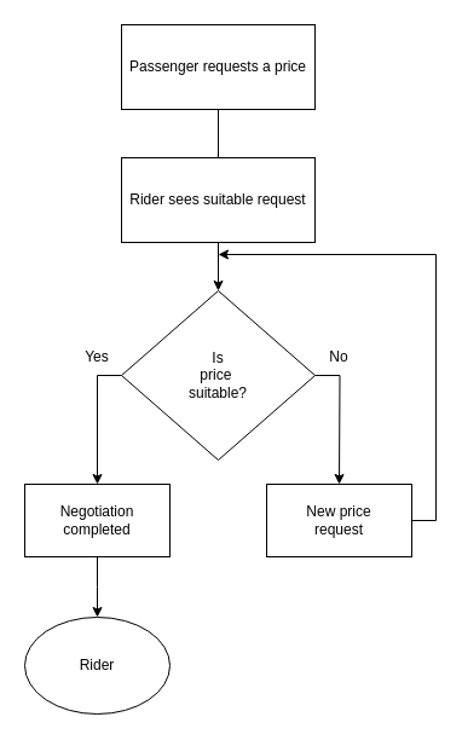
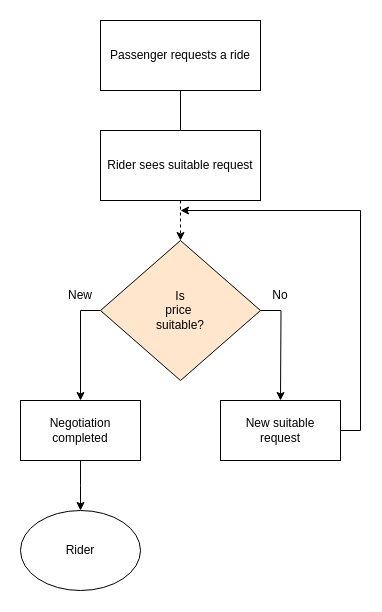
- <mxCell id="13" value="Passenger requests a price" style="rounded=0;whiteSpace=wrap;html=1;" parent="1" vertex="1"><mxGeometry x="100" y="20" width="160" height="70" as="geometry" /></mxCell>
+ <mxCell id="13" value="Passenger requests a ride" style="rounded=0;whiteSpace=wrap;html=1;" parent="1" vertex="1"><mxGeometry x="100" y="20" width="160" height="70" as="geometry" /></mxCell>
- <mxCell id="2" style="edgeStyle=orthogonalEdgeStyle;rounded=0;orthogonalLoop=1;jettySize=auto;html=1;entryX=0.5;entryY=0;entryDx=0;entryDy=0;" parent="1" source="3" target="6" edge="1"><mxGeometry relative="1" as="geometry" /></mxCell>
+ <mxCell id="2" style="edgeStyle=orthogonalEdgeStyle;rounded=0;orthogonalLoop=1;jettySize=auto;html=1;entryX=0.5;entryY=0;entryDx=0;entryDy=0;dashed=1;" parent="1" source="3" target="6" edge="1"><mxGeometry relative="1" as="geometry" /></mxCell>
- <mxCell id="14" value="Yes" style="text;html=1;strokeColor=none;fillColor=none;align=center;verticalAlign=middle;whiteSpace=wrap;rounded=0;" vertex="1" parent="1"><mxGeometry x="50" y="280" width="60" height="30" as="geometry" /></mxCell>
+ <mxCell id="14" value="New" style="text;html=1;strokeColor=none;fillColor=none;align=center;verticalAlign=middle;whiteSpace=wrap;rounded=0;" vertex="1" parent="1"><mxGeometry x="50" y="280" width="60" height="30" as="geometry" /></mxCell>
- <mxCell id="6" value="Is&lt;br&gt;price&amp;nbsp;&lt;br&gt;suitable?" style="rhombus;whiteSpace=wrap;html=1;" parent="1" vertex="1"><mxGeometry x="100" y="240" width="160" height="140" as="geometry" /></mxCell>
+ <mxCell id="6" value="Is&lt;br&gt;price&amp;nbsp;&lt;br&gt;suitable?" style="rhombus;whiteSpace=wrap;html=1;fillColor=#ffe6cc;" parent="1" vertex="1"><mxGeometry x="100" y="240" width="160" height="140" as="geometry" /></mxCell>
- <mxCell id="10" value="New price&lt;br&gt;request" style="rounded=0;whiteSpace=wrap;html=1;" parent="1" vertex="1"><mxGeometry x="220" y="400" width="120" height="60" as="geometry" /></mxCell>
+ <mxCell id="10" value="New suitable&lt;br&gt;request" style="rounded=0;whiteSpace=wrap;html=1;" parent="1" vertex="1"><mxGeometry x="220" y="400" width="120" height="60" as="geometry" /></mxCell>
